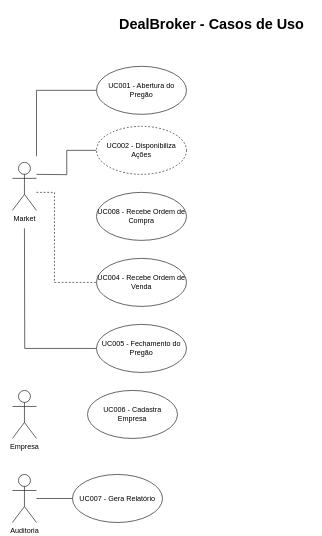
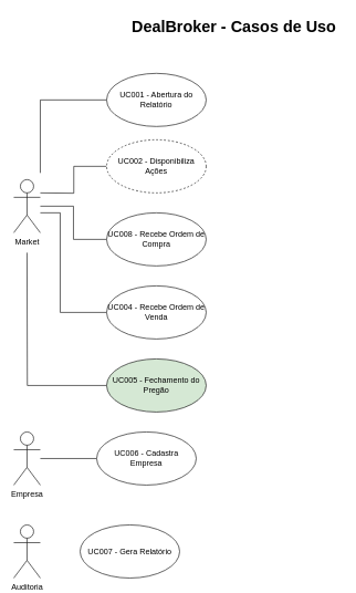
- <mxCell id="10" value="UC001 - Abertura do Pregão" style="ellipse;whiteSpace=wrap;html=1;" vertex="1" parent="1"><mxGeometry x="160" y="110" width="150" height="80" as="geometry" /></mxCell>
+ <mxCell id="10" value="UC001 - Abertura do Relatório" style="ellipse;whiteSpace=wrap;html=1;" vertex="1" parent="1"><mxGeometry x="160" y="110" width="150" height="80" as="geometry" /></mxCell>
+ <mxCell id="3" style="edgeStyle=orthogonalEdgeStyle;rounded=0;orthogonalLoop=1;jettySize=auto;html=1;entryX=0;entryY=0.5;entryDx=0;entryDy=0;endArrow=none;endFill=0;" edge="1" parent="1" source="5" target="13"><mxGeometry relative="1" as="geometry" /></mxCell>
- <mxCell id="4" style="edgeStyle=orthogonalEdgeStyle;rounded=0;orthogonalLoop=1;jettySize=auto;html=1;entryX=0;entryY=0.5;entryDx=0;entryDy=0;endArrow=none;endFill=0;dashed=1;" edge="1" parent="1" source="5" target="14"><mxGeometry relative="1" as="geometry"><Array as="points"><mxPoint x="90" y="320" /><mxPoint x="90" y="470" /></Array></mxGeometry></mxCell>
+ <mxCell id="4" style="edgeStyle=orthogonalEdgeStyle;rounded=0;orthogonalLoop=1;jettySize=auto;html=1;entryX=0;entryY=0.5;entryDx=0;entryDy=0;endArrow=none;endFill=0;" edge="1" parent="1" source="5" target="14"><mxGeometry relative="1" as="geometry"><Array as="points"><mxPoint x="90" y="320" /><mxPoint x="90" y="470" /></Array></mxGeometry></mxCell>
- <mxCell id="16" value="UC005 - Fechamento do Pregão" style="ellipse;whiteSpace=wrap;html=1;" vertex="1" parent="1"><mxGeometry x="160" y="540" width="150" height="80" as="geometry" /></mxCell>
+ <mxCell id="16" value="UC005 - Fechamento do Pregão" style="ellipse;whiteSpace=wrap;html=1;fillColor=#d5e8d4;" vertex="1" parent="1"><mxGeometry x="160" y="540" width="150" height="80" as="geometry" /></mxCell>
+ <mxCell id="6" style="edgeStyle=orthogonalEdgeStyle;rounded=0;orthogonalLoop=1;jettySize=auto;html=1;endArrow=none;endFill=0;" edge="1" parent="1" source="7" target="8"><mxGeometry relative="1" as="geometry" /></mxCell>
- <mxCell id="17" style="edgeStyle=orthogonalEdgeStyle;rounded=0;orthogonalLoop=1;jettySize=auto;html=1;endArrow=none;endFill=0;" edge="1" parent="1" source="18" target="19"><mxGeometry relative="1" as="geometry" /></mxCell>
